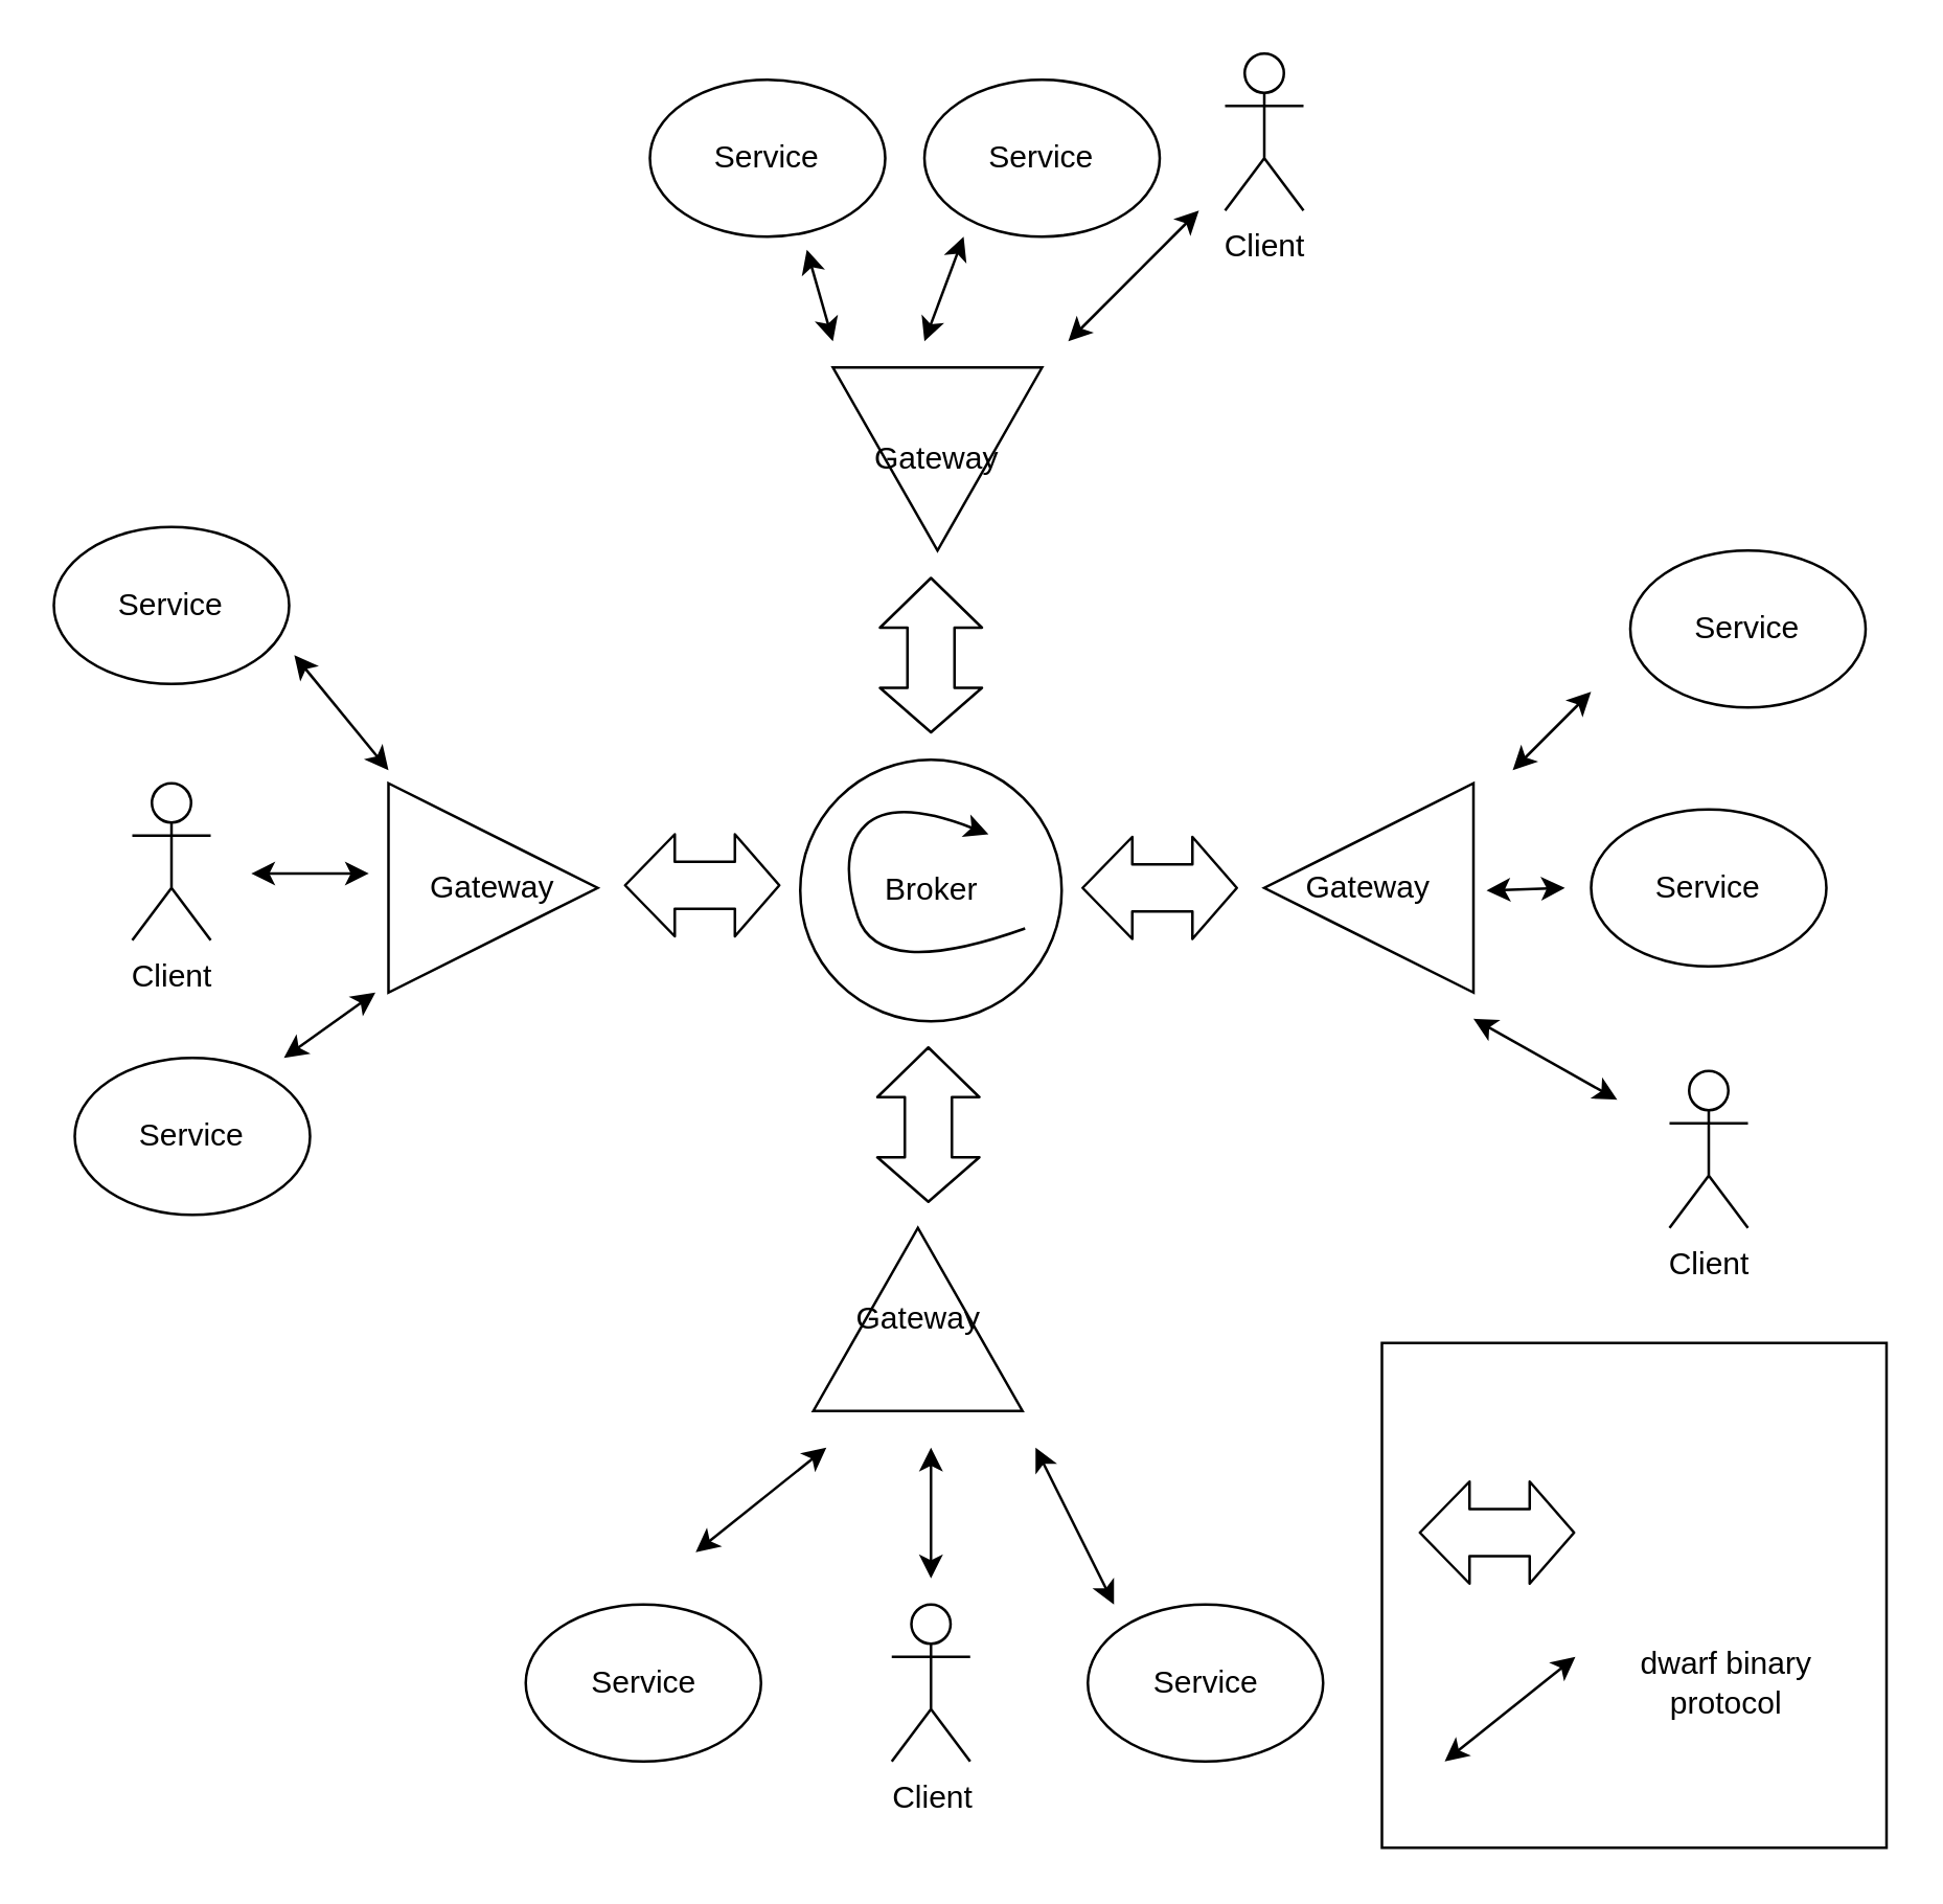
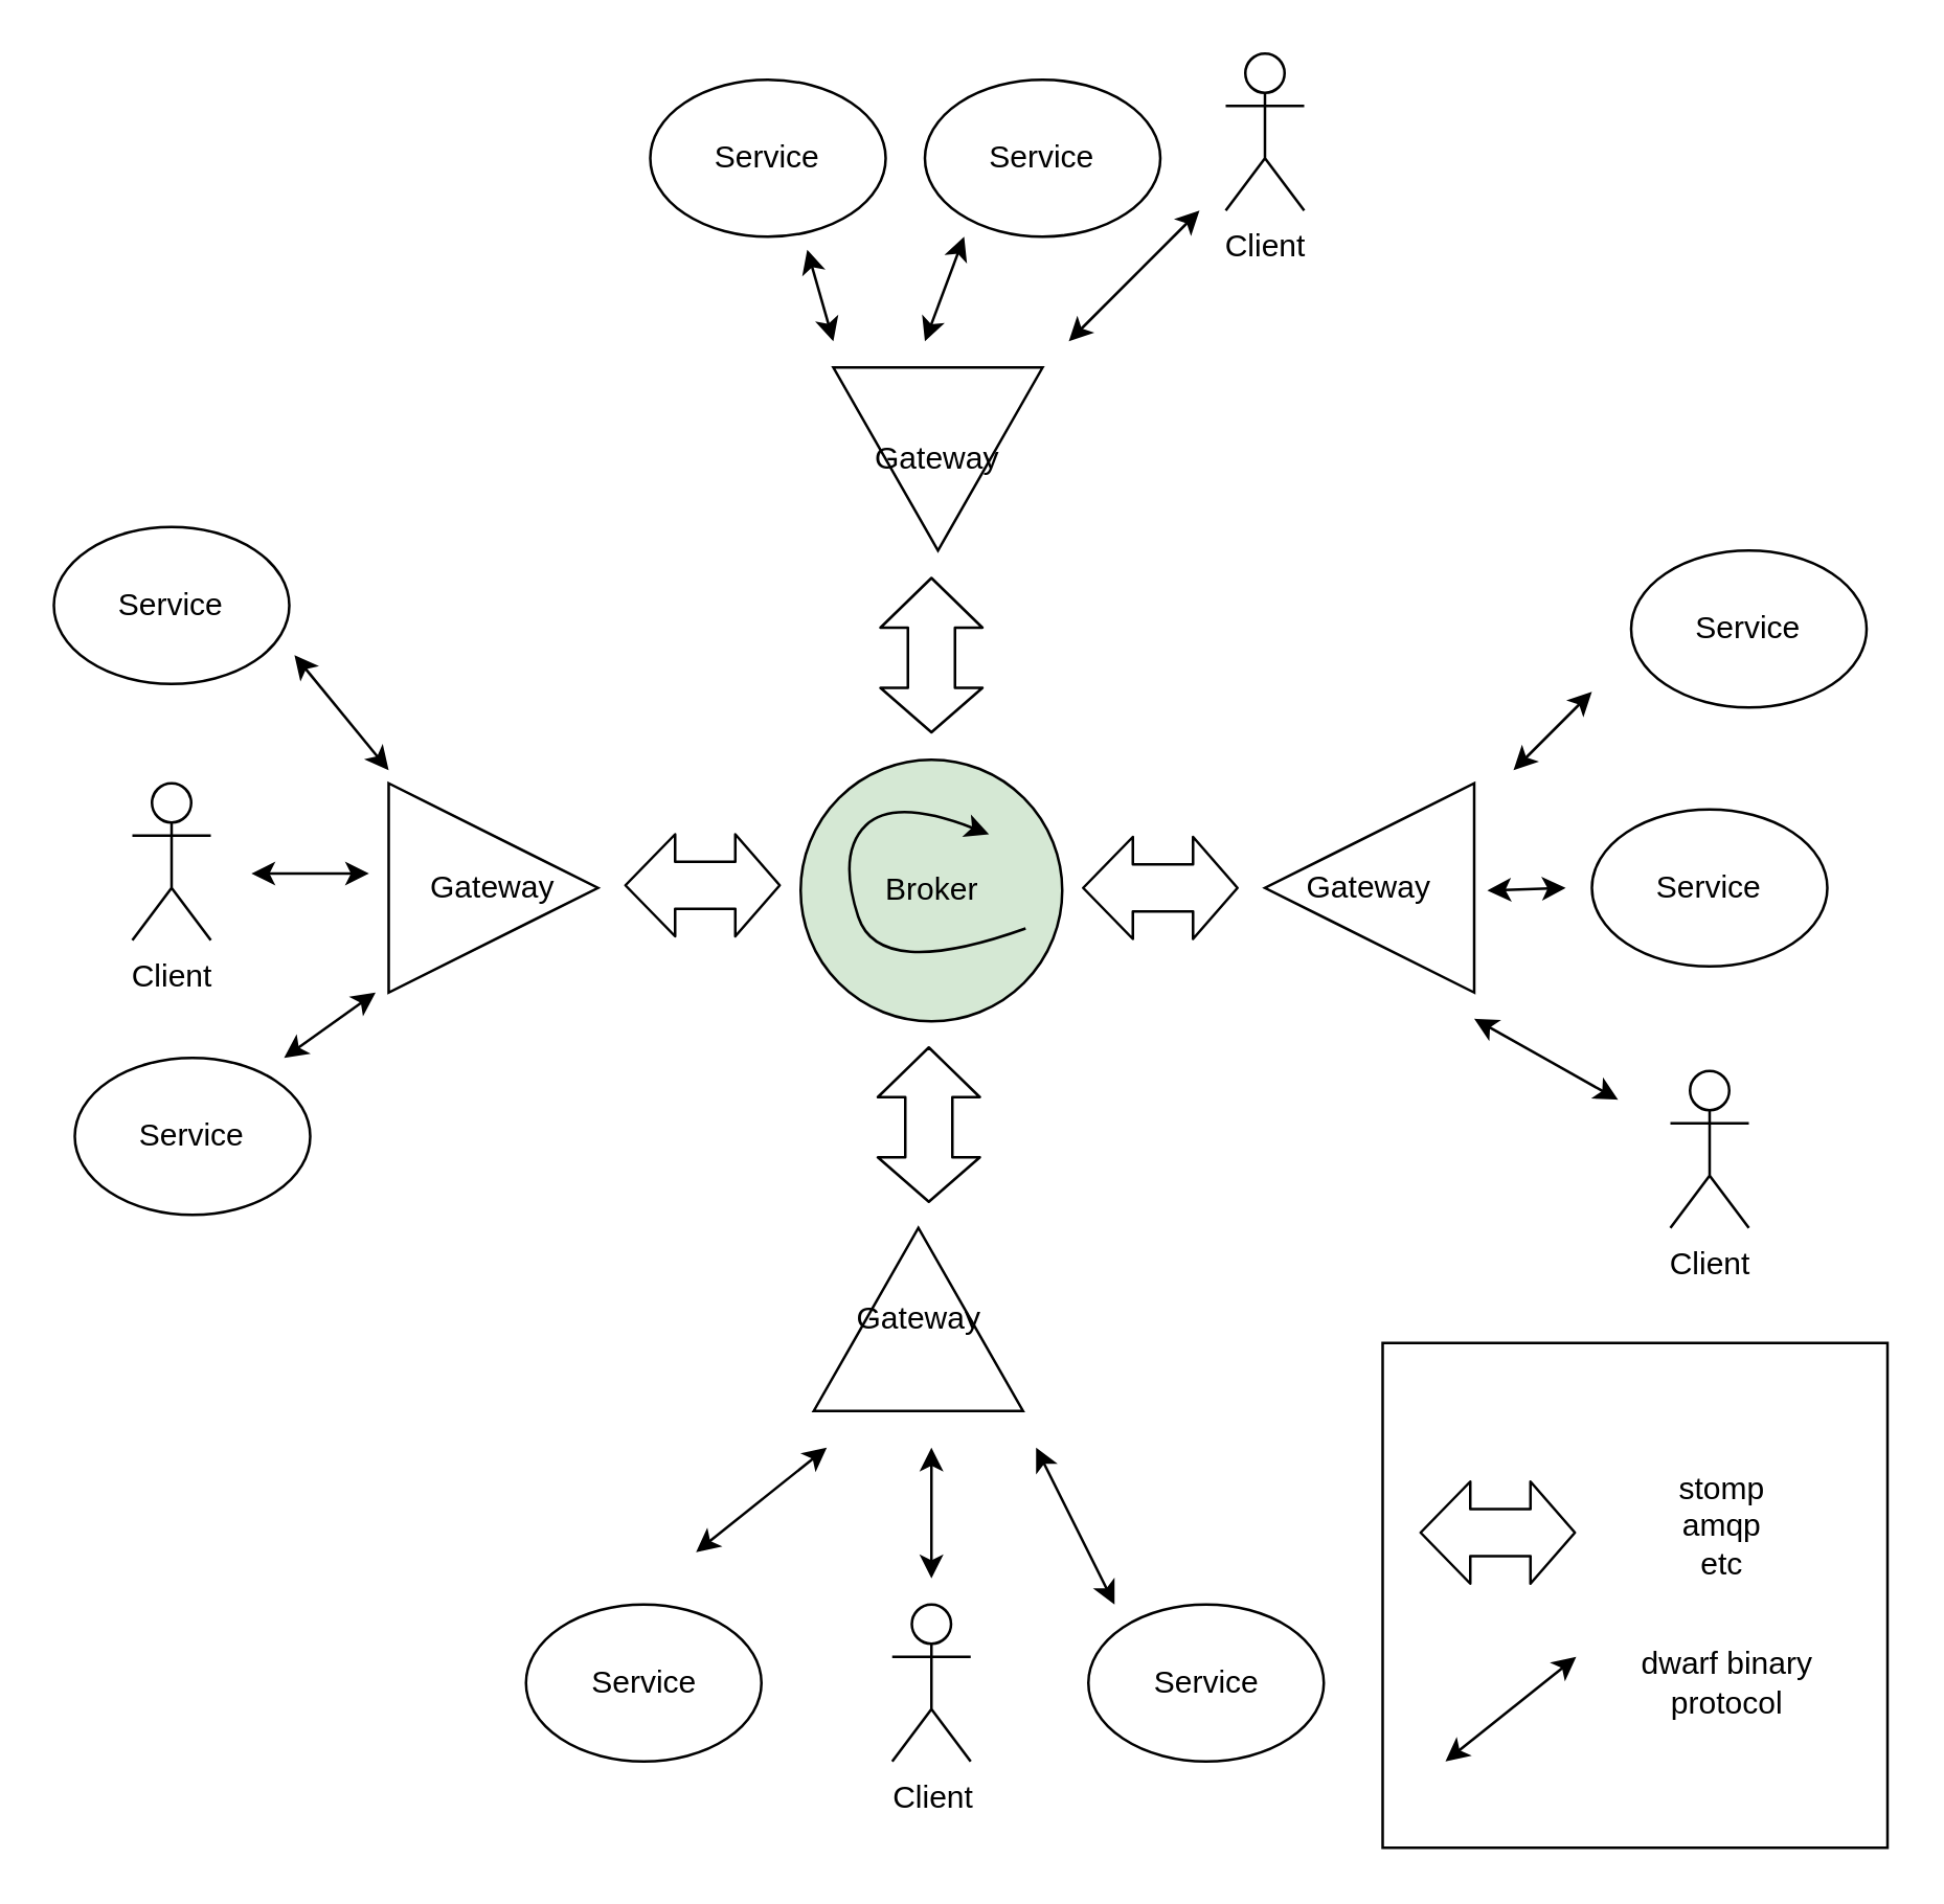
- <mxCell id="2" value="Broker" style="ellipse;whiteSpace=wrap;html=1;aspect=fixed;" vertex="1" parent="1"><mxGeometry x="305.5" y="290" width="100" height="100" as="geometry" /></mxCell>
+ <mxCell id="2" value="Broker" style="ellipse;whiteSpace=wrap;html=1;aspect=fixed;fillColor=#d5e8d4;" vertex="1" parent="1"><mxGeometry x="305.5" y="290" width="100" height="100" as="geometry" /></mxCell>
+ <mxCell id="37" value="stomp amqp&lt;br&gt;etc" style="text;html=1;strokeColor=none;fillColor=none;align=center;verticalAlign=middle;whiteSpace=wrap;rounded=0;" vertex="1" parent="1"><mxGeometry x="638" y="573" width="40" height="20" as="geometry" /></mxCell>
